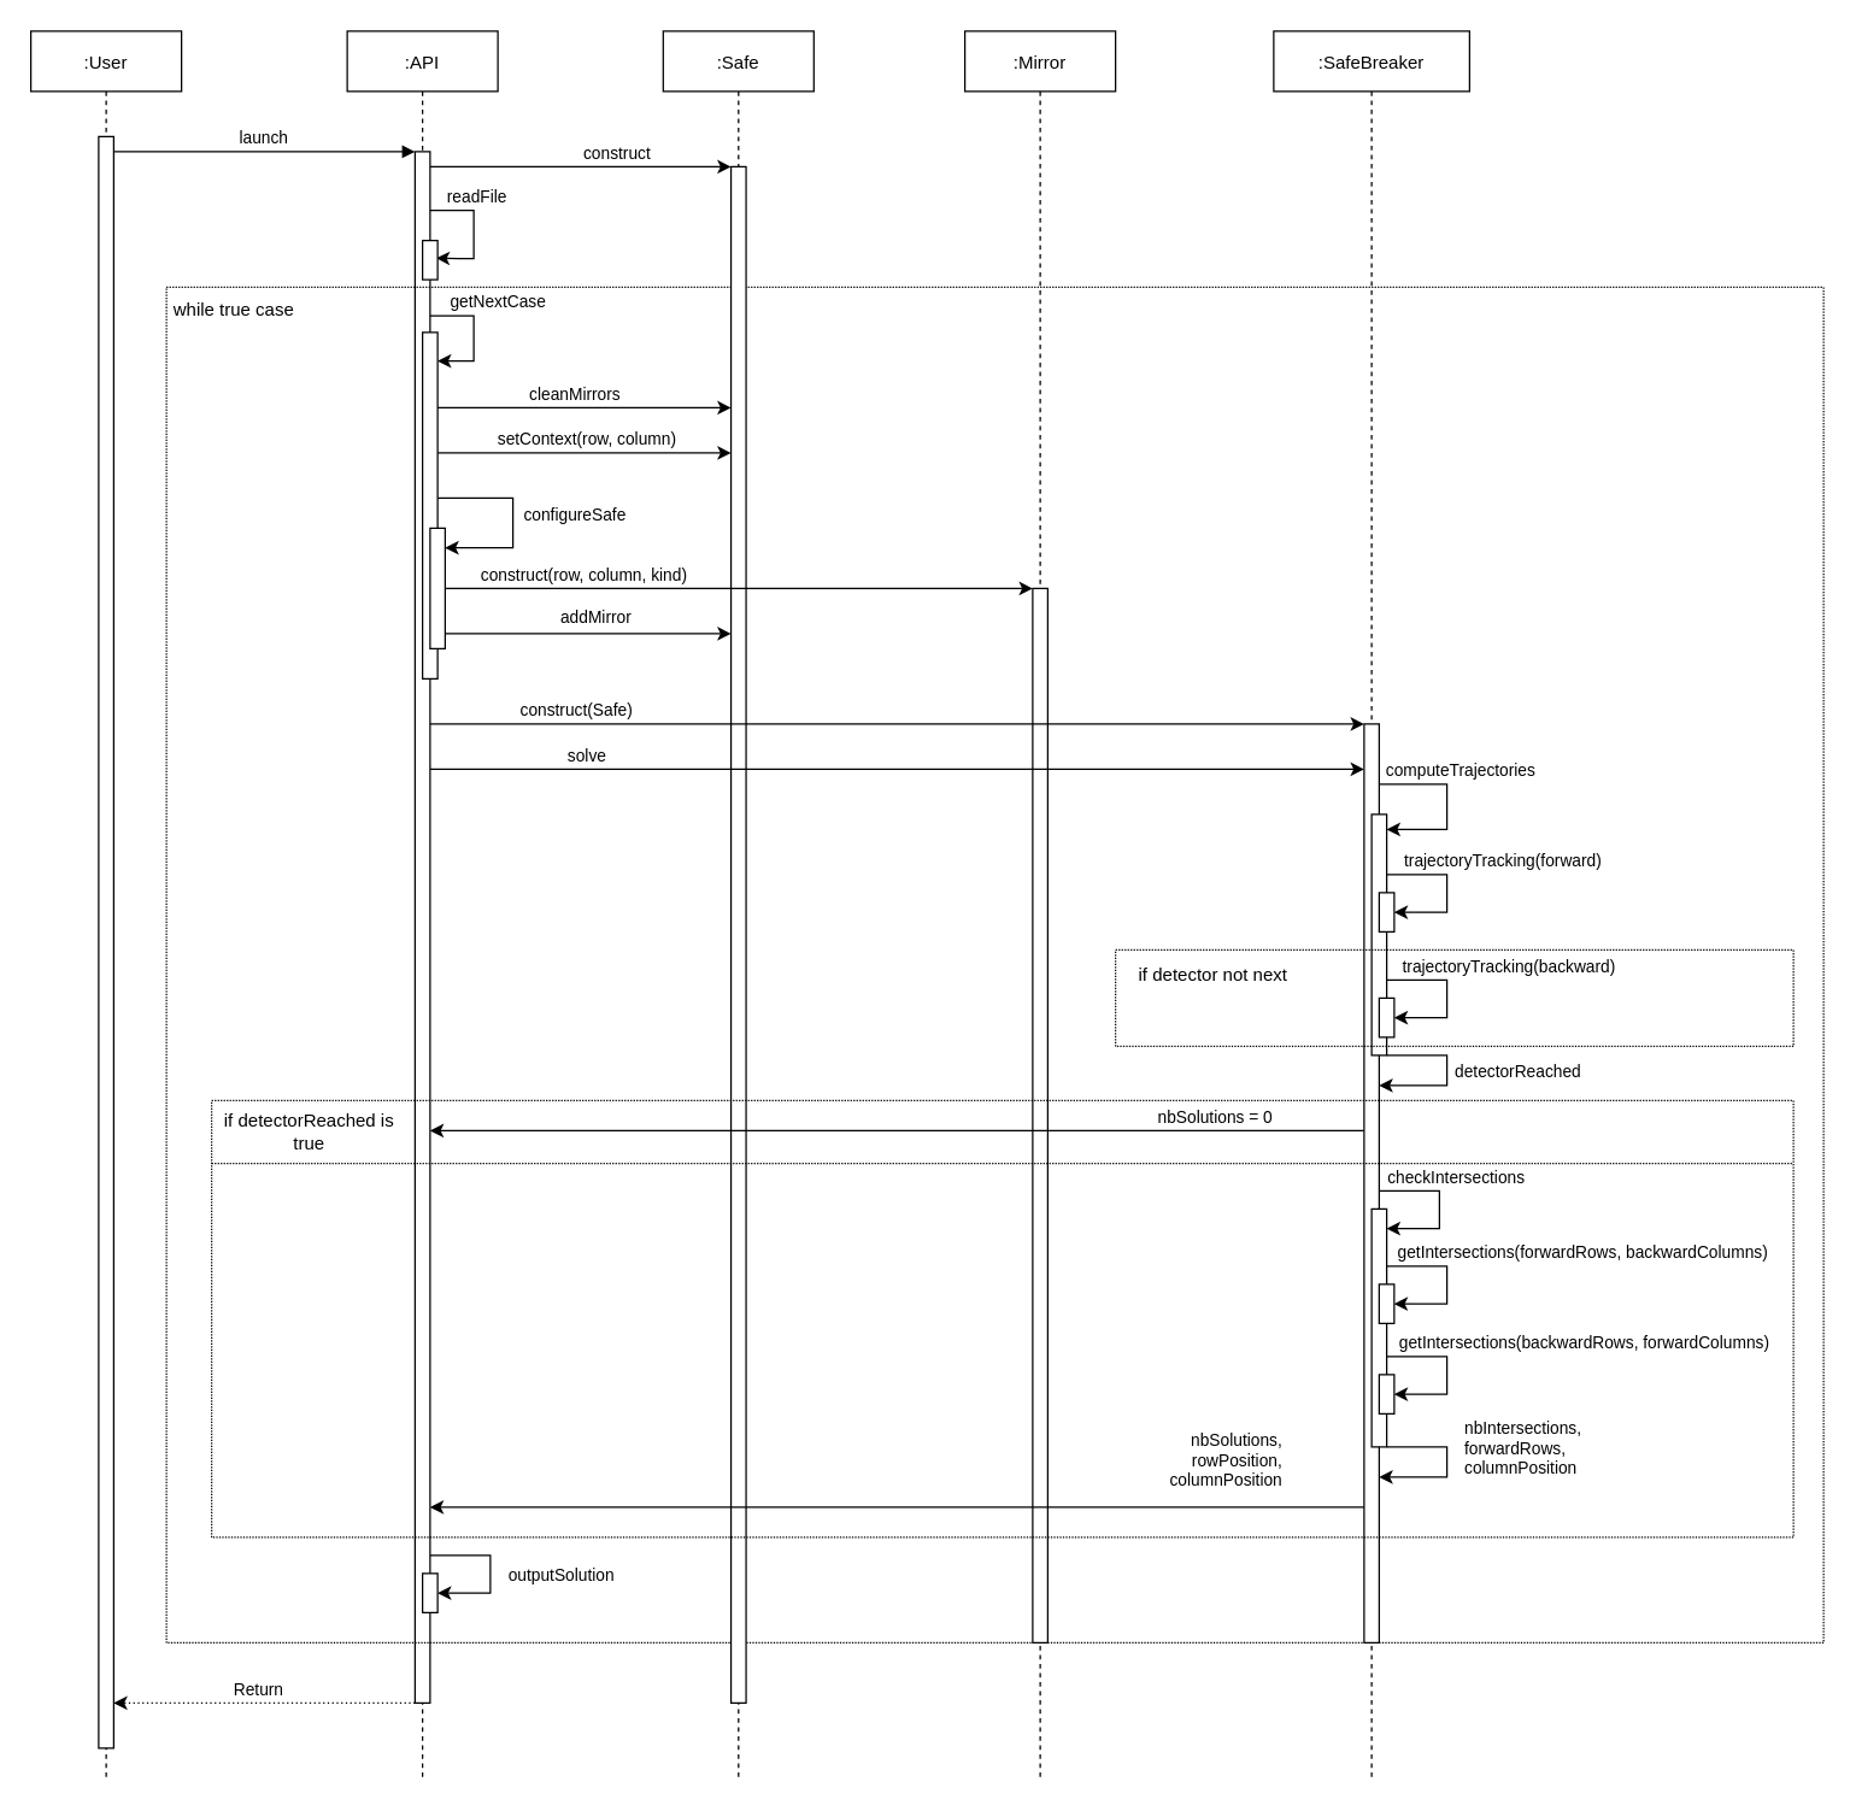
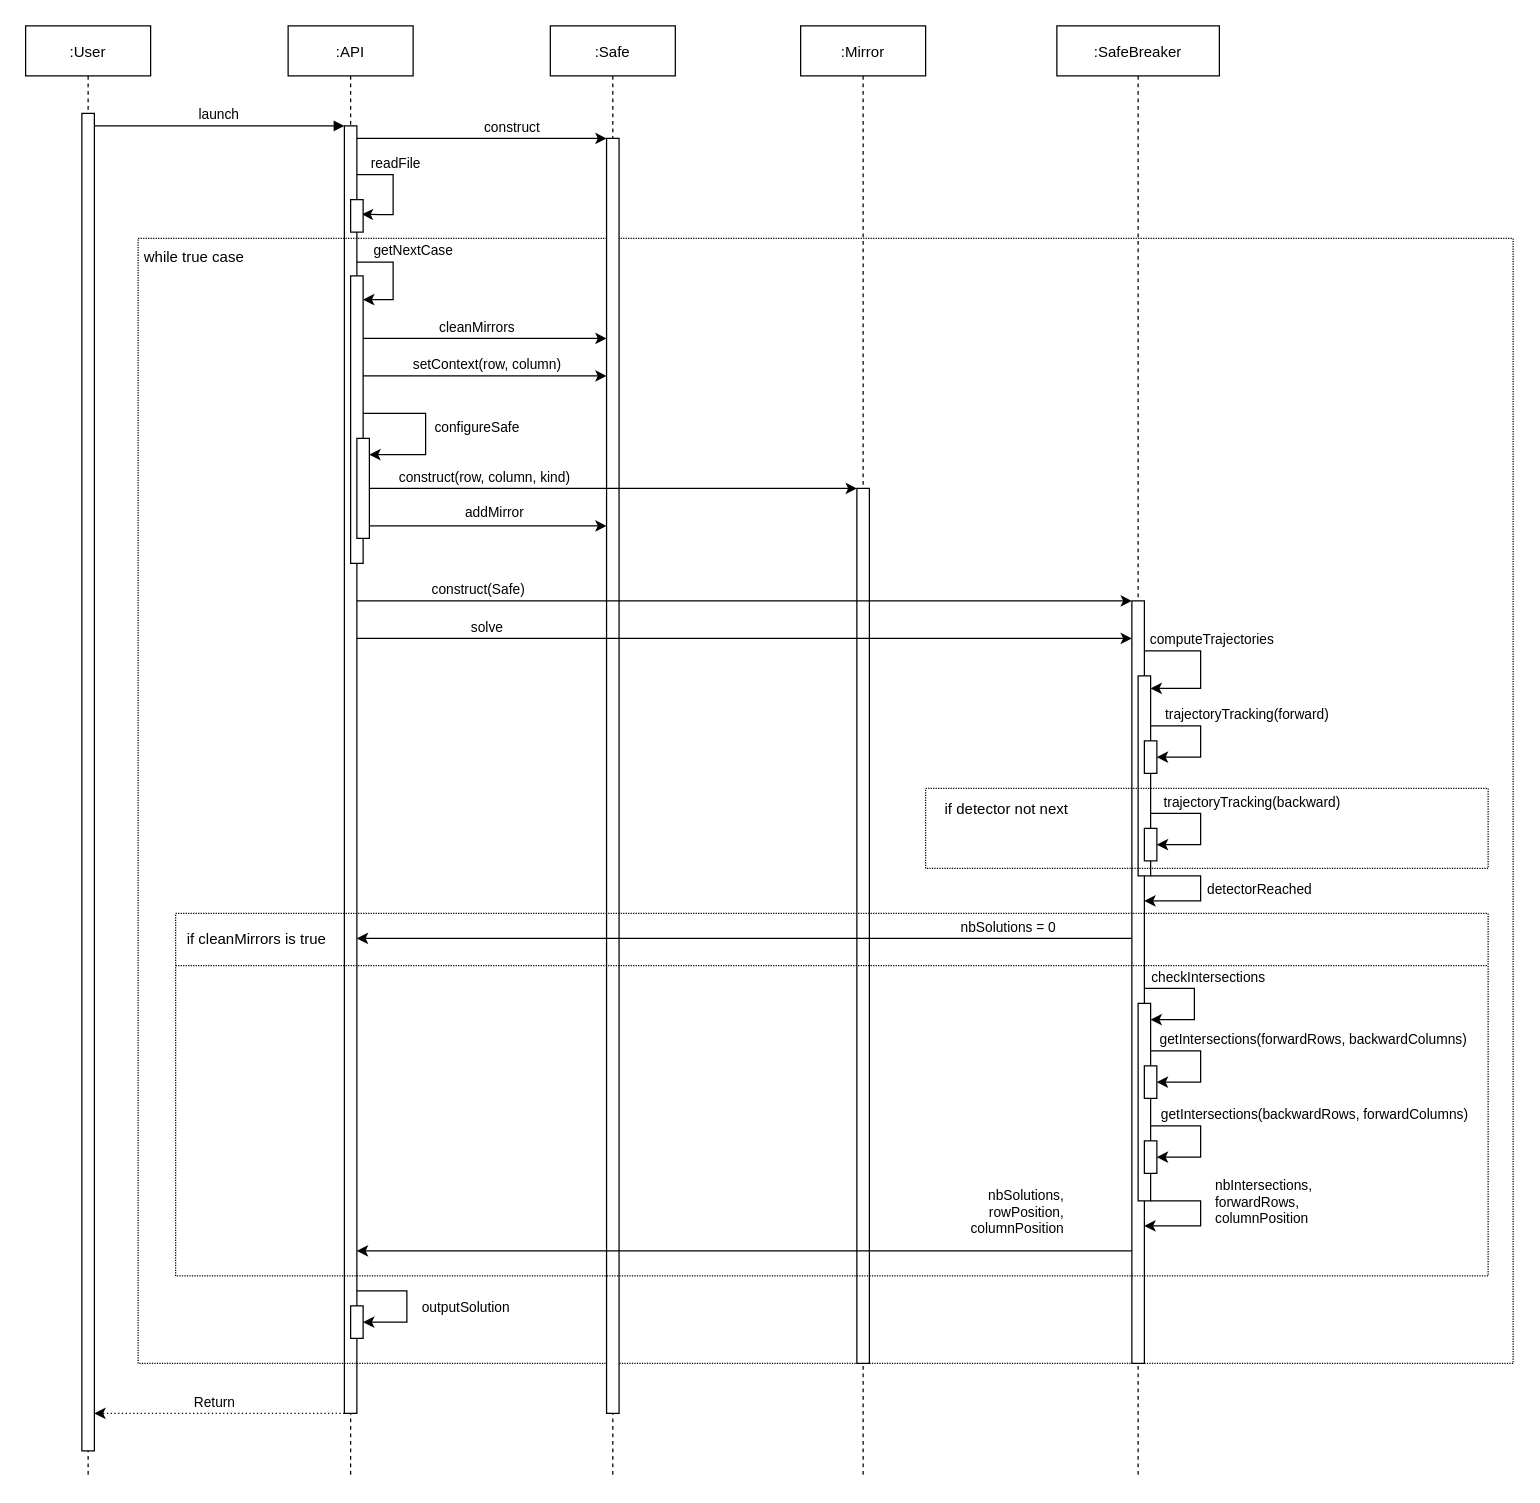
- <mxCell id="71" value="if detectorReached is true" style="text;html=1;strokeColor=none;fillColor=none;align=center;verticalAlign=middle;whiteSpace=wrap;rounded=0;" parent="1" vertex="1"><mxGeometry x="140" y="730" width="130" height="42" as="geometry" /></mxCell>
+ <mxCell id="71" value="if cleanMirrors is true" style="text;html=1;strokeColor=none;fillColor=none;align=center;verticalAlign=middle;whiteSpace=wrap;rounded=0;" parent="1" vertex="1"><mxGeometry x="140" y="730" width="130" height="42" as="geometry" /></mxCell>
